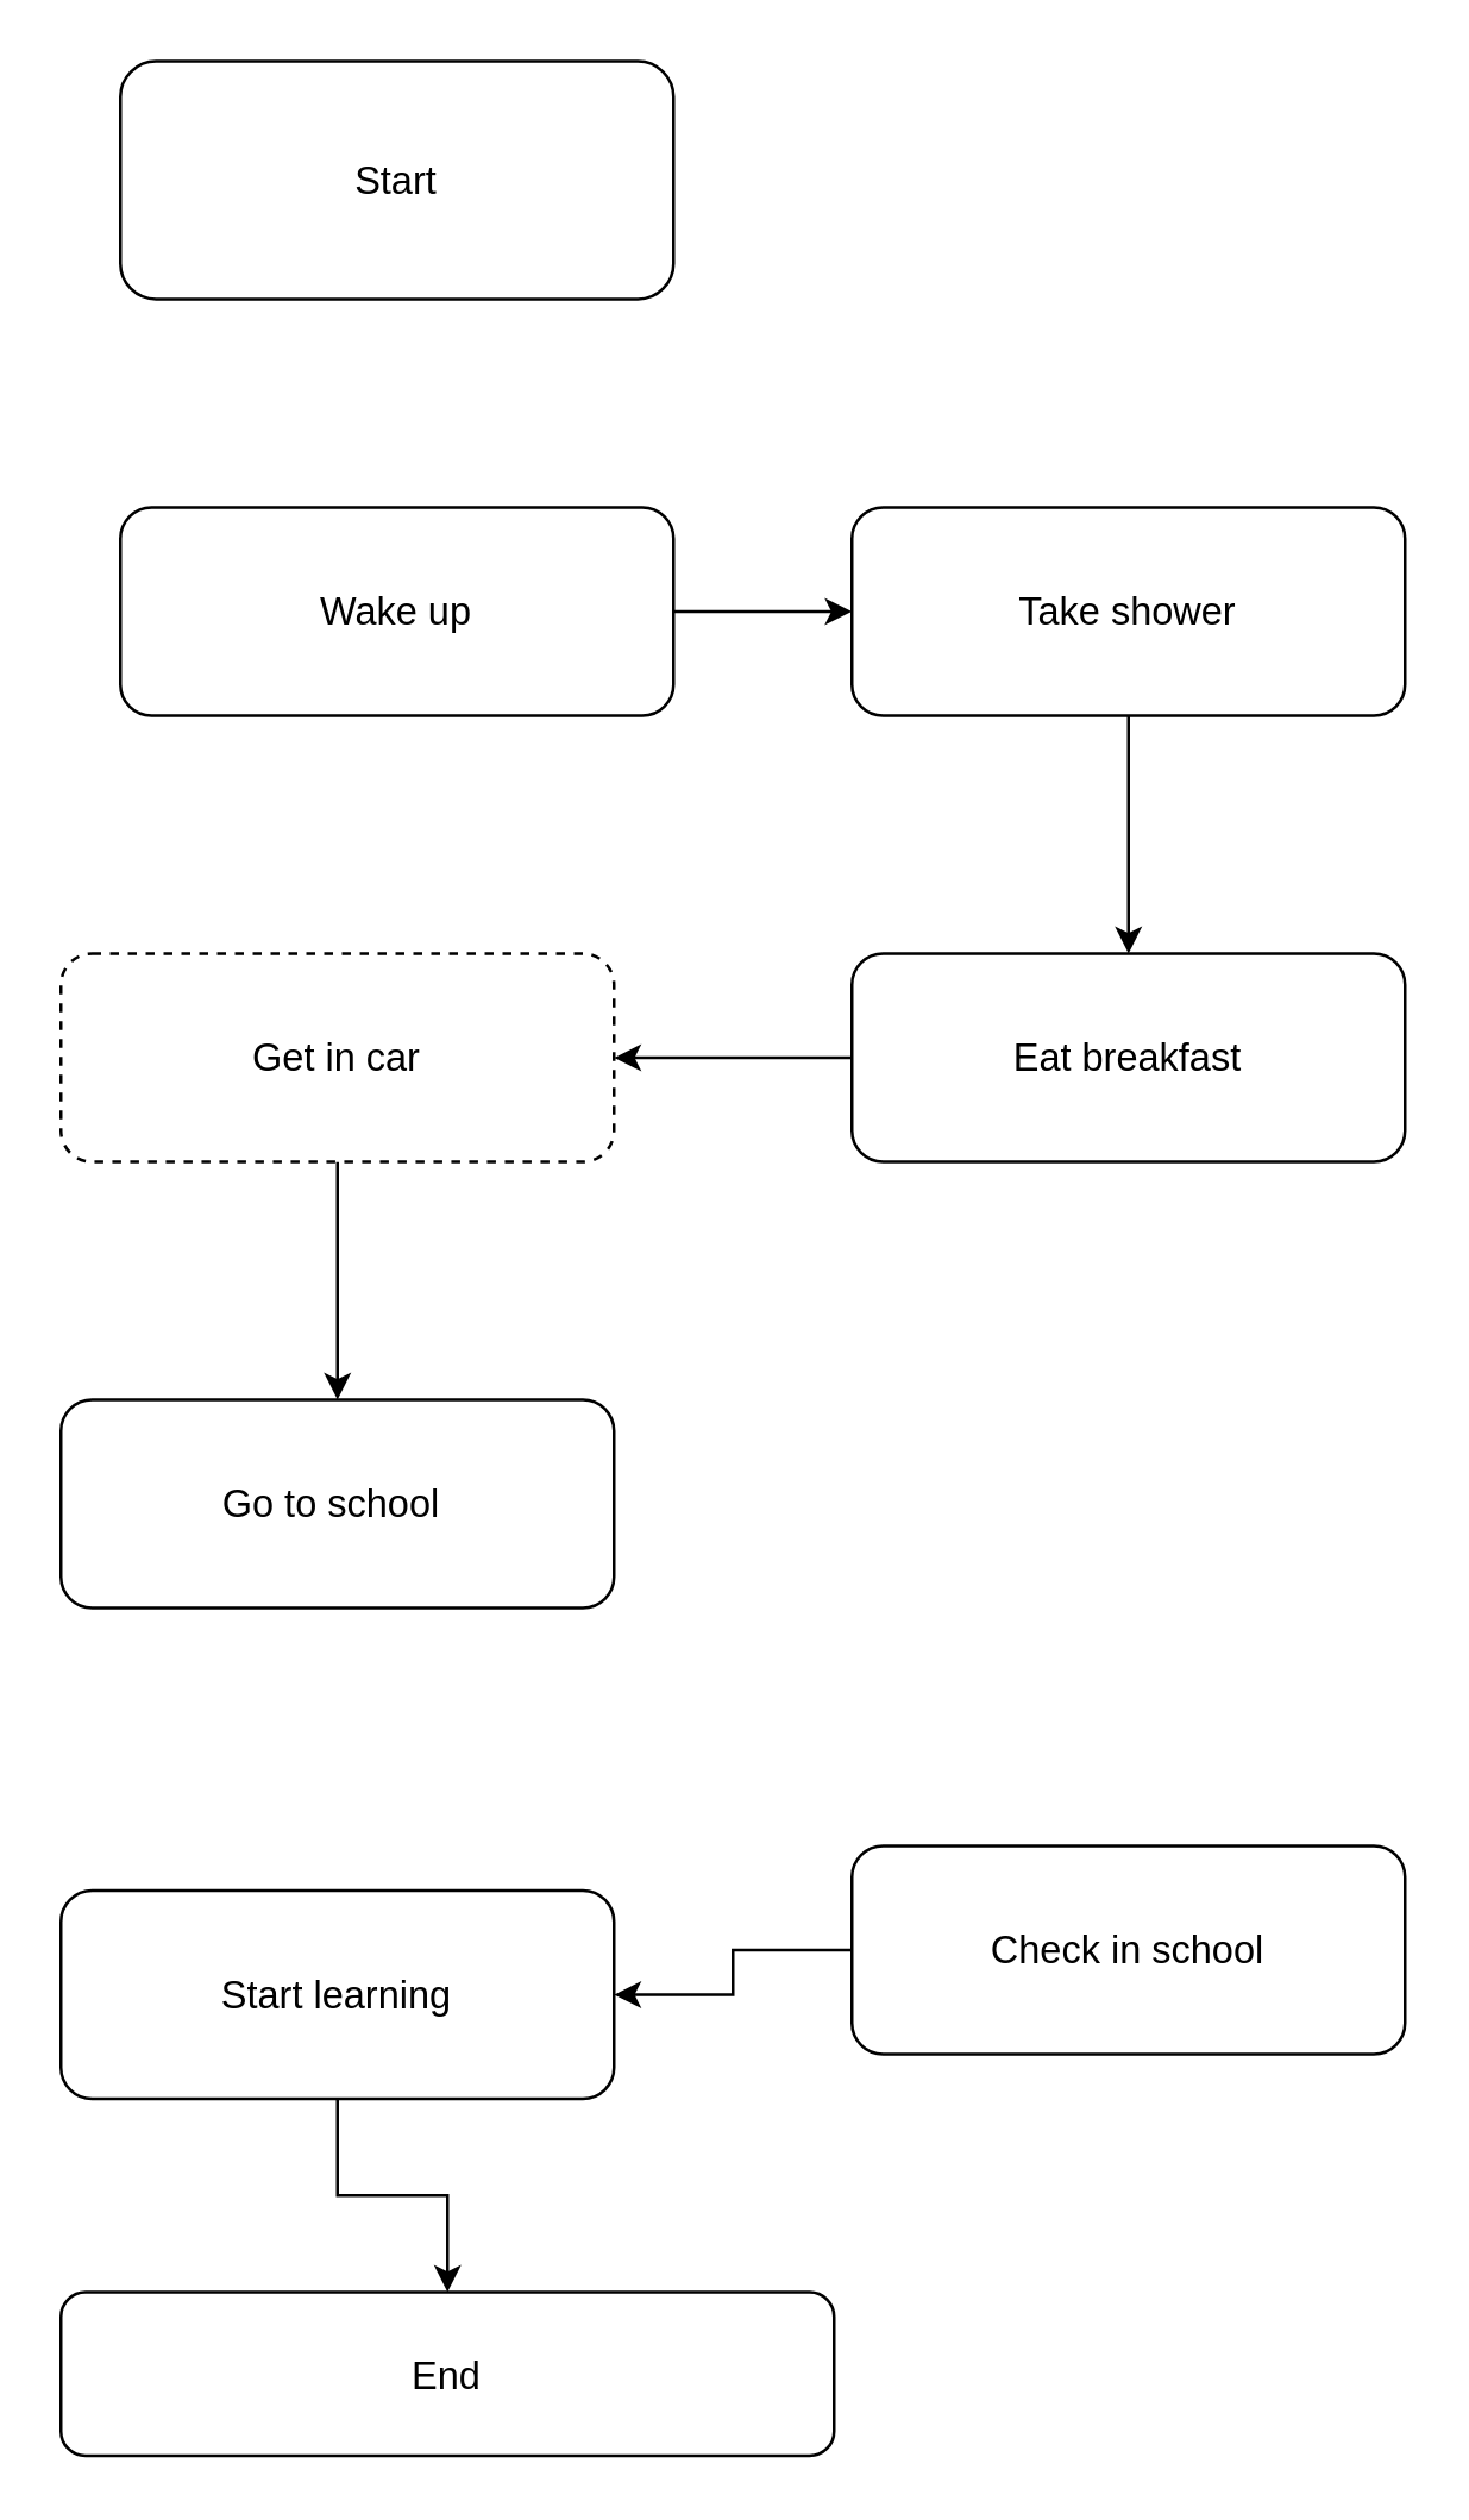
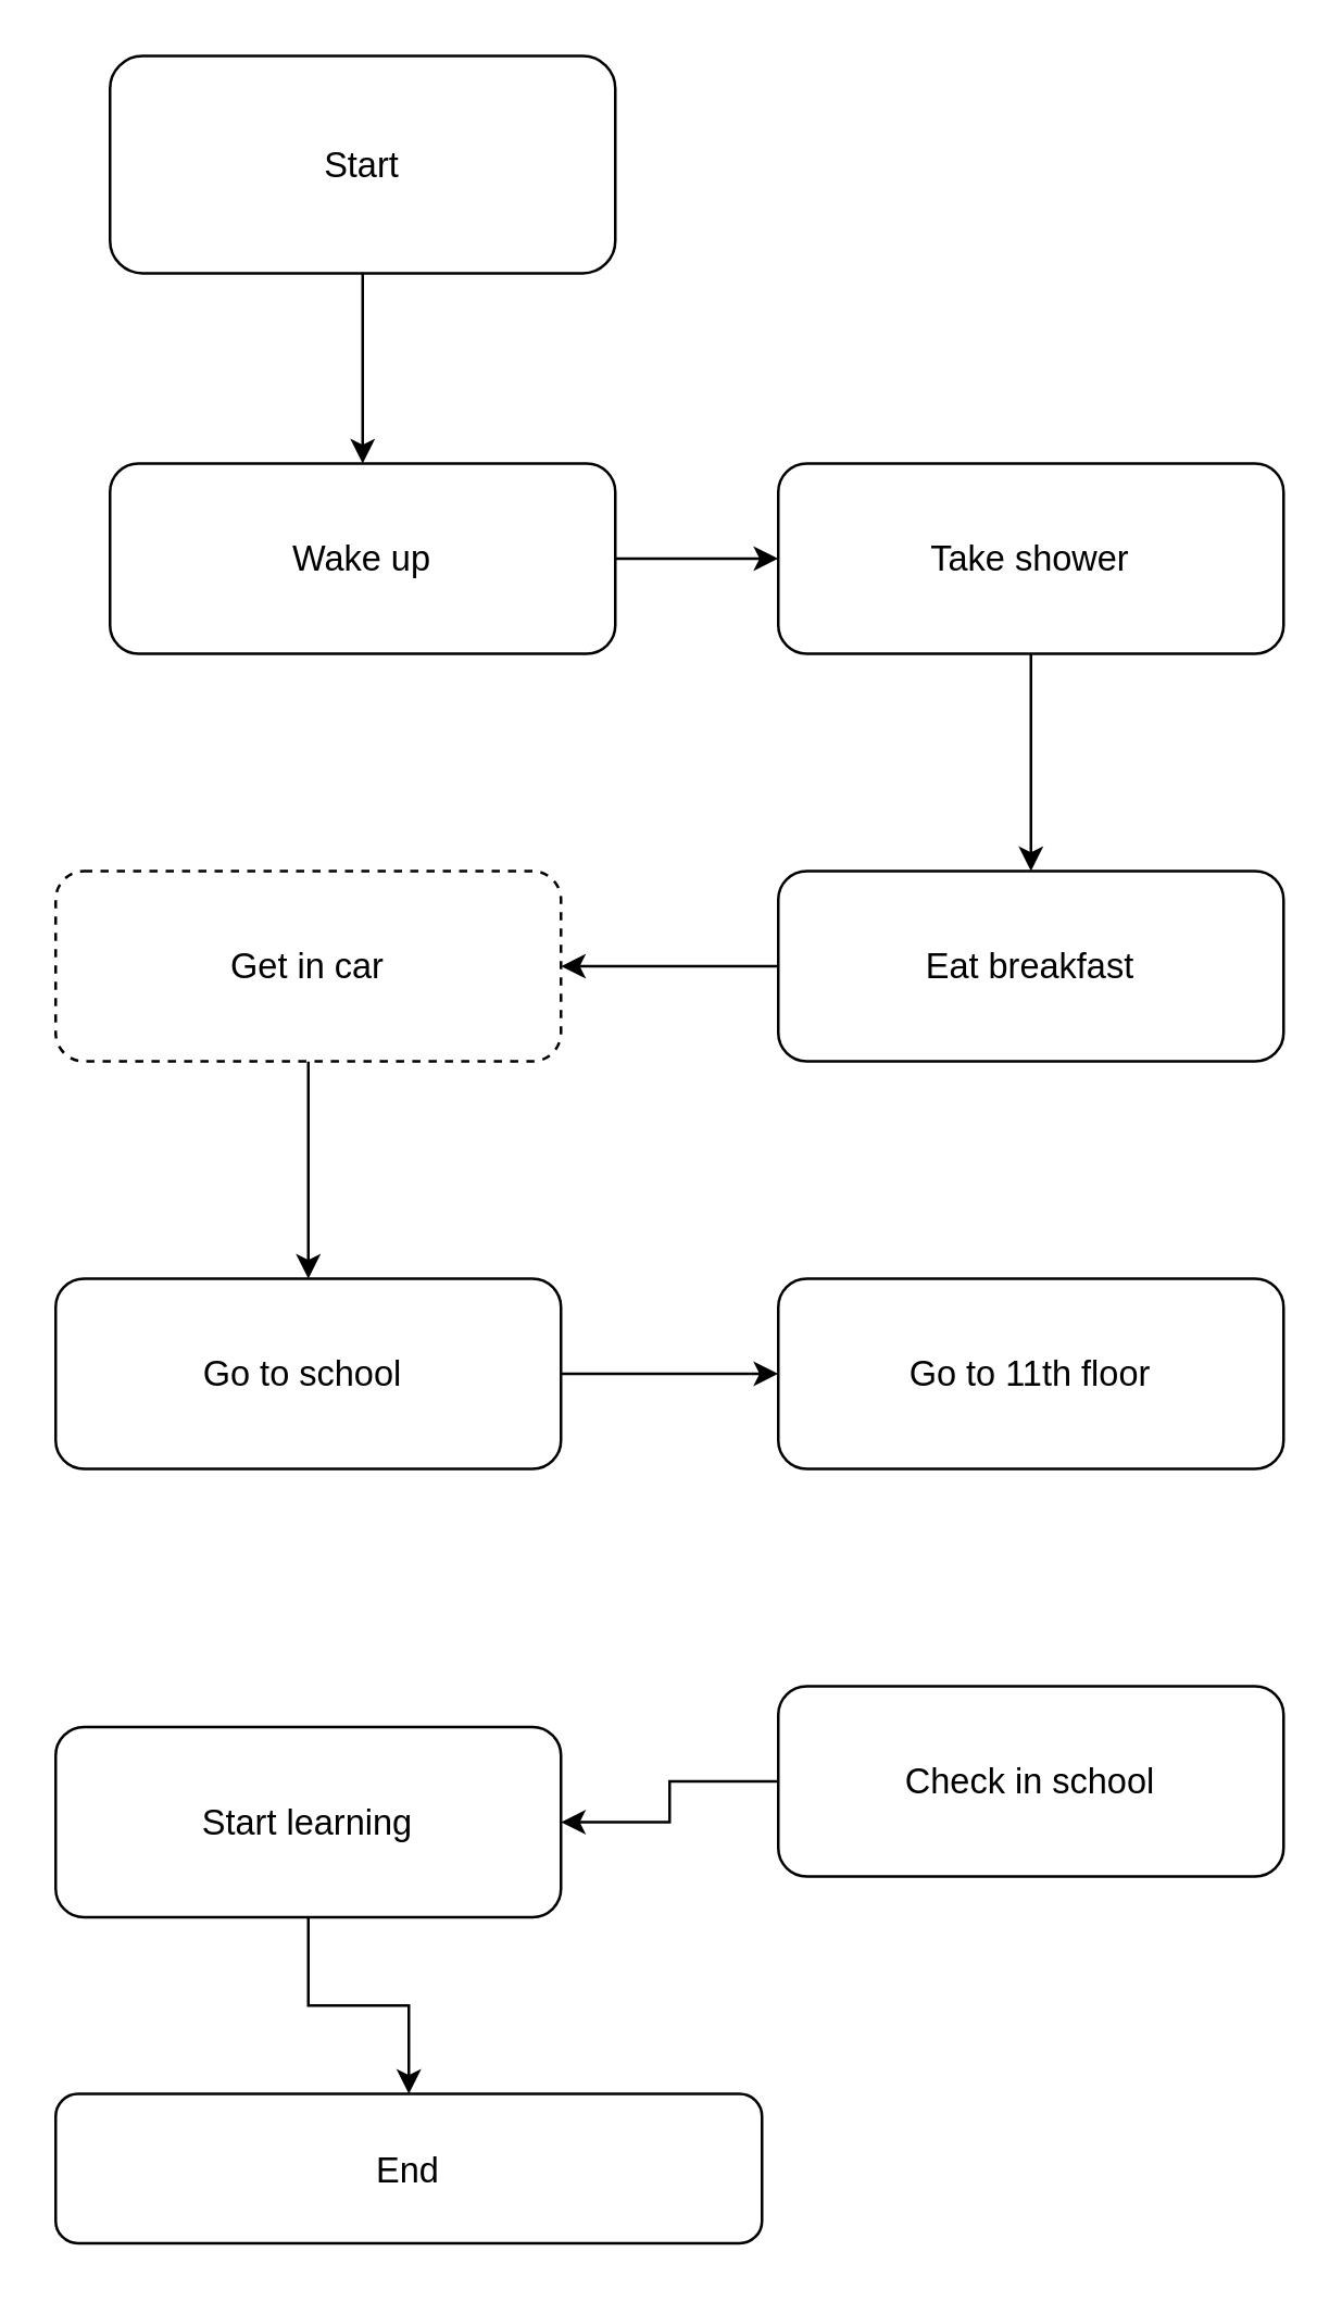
+ <mxCell id="2" value="" style="edgeStyle=orthogonalEdgeStyle;rounded=0;orthogonalLoop=1;jettySize=auto;html=1;fontSize=13;" edge="1" parent="1" source="3" target="5"><mxGeometry relative="1" as="geometry" /></mxCell>
+ <mxCell id="12" value="" style="edgeStyle=orthogonalEdgeStyle;rounded=0;orthogonalLoop=1;jettySize=auto;html=1;fontSize=13;" edge="1" parent="1" source="13" target="14"><mxGeometry relative="1" as="geometry" /></mxCell>
+ <mxCell id="14" value="Go to 11th floor" style="rounded=1;whiteSpace=wrap;html=1;fontSize=13;" vertex="1" parent="1"><mxGeometry x="286" y="470" width="186" height="70" as="geometry" /></mxCell>
